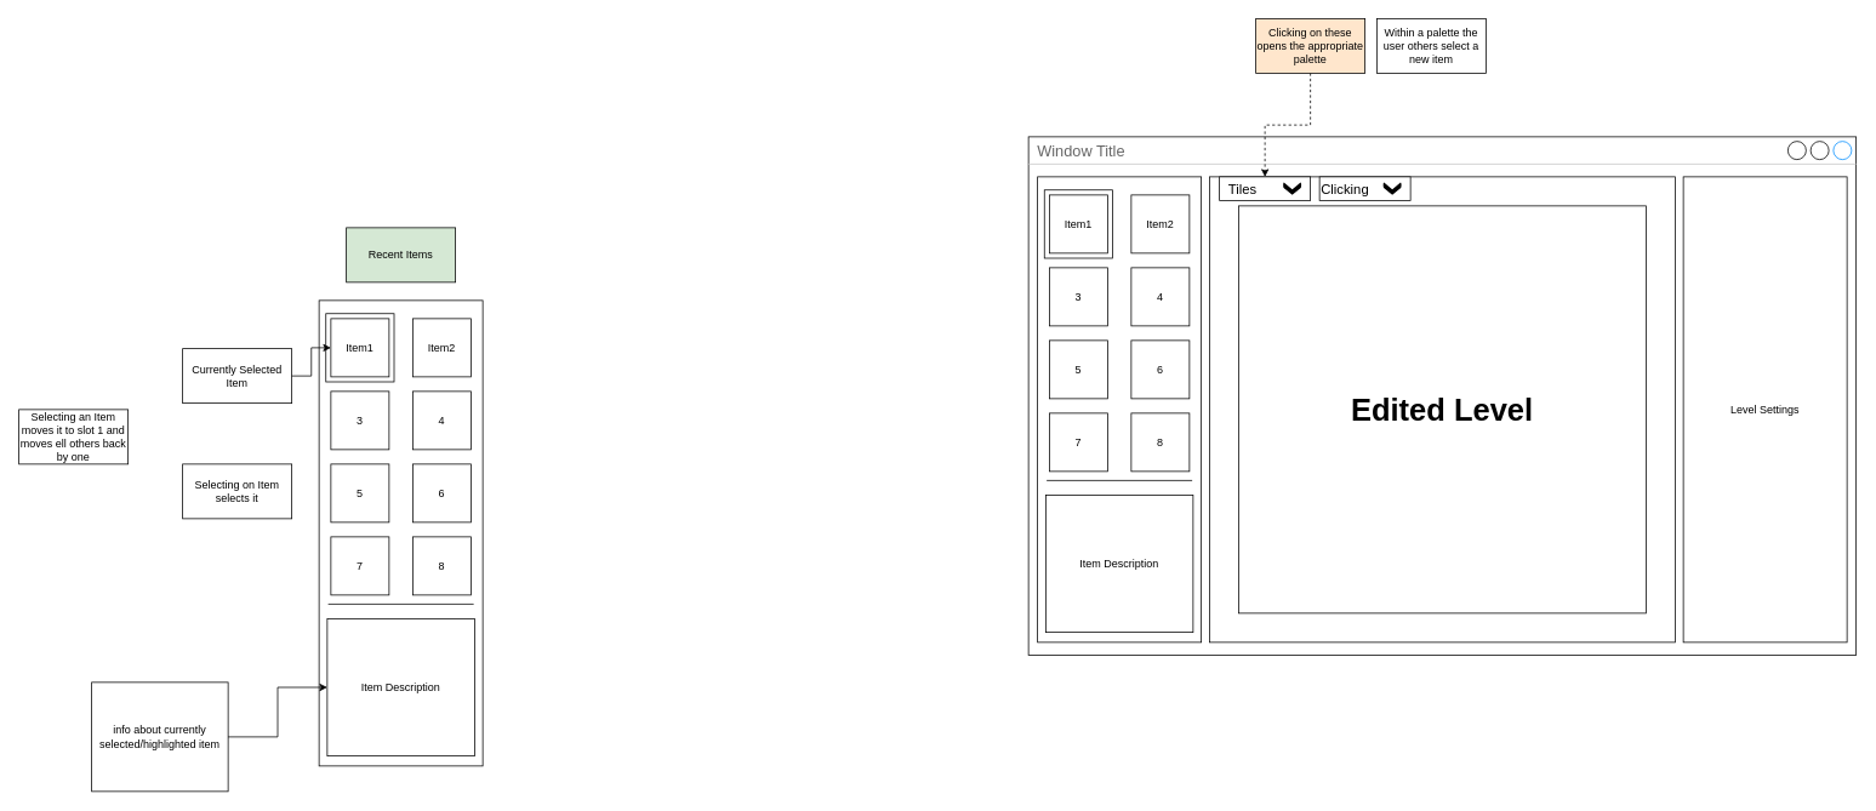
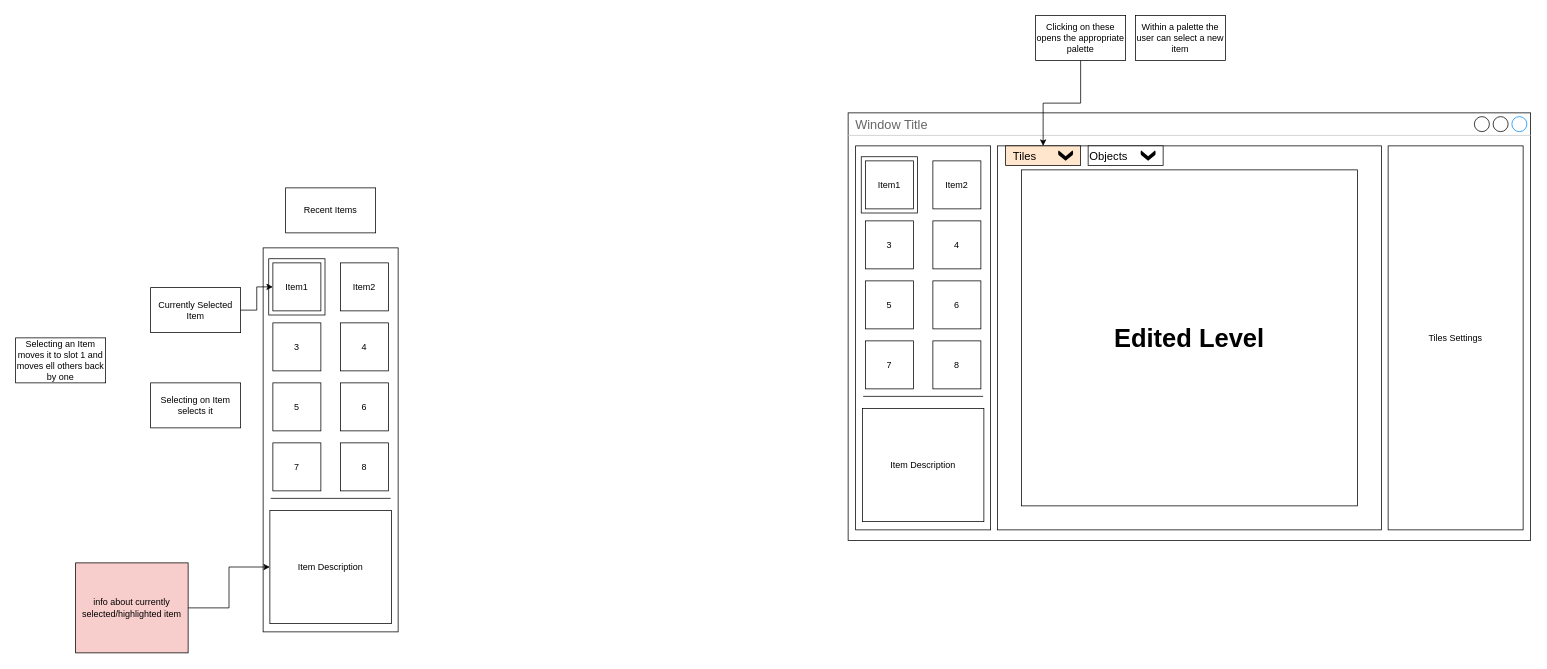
- <mxCell id="34" value="Clicking on these opens the appropriate palette" style="rounded=0;whiteSpace=wrap;html=1;fillColor=#ffe6cc;" vertex="1" parent="1"><mxGeometry x="1380" y="20" width="120" height="60" as="geometry" /></mxCell>
+ <mxCell id="34" value="Clicking on these opens the appropriate palette" style="rounded=0;whiteSpace=wrap;html=1;" vertex="1" parent="1"><mxGeometry x="1380" y="20" width="120" height="60" as="geometry" /></mxCell>
- <mxCell id="35" value="Within a palette the user others select a new item" style="rounded=0;whiteSpace=wrap;html=1;" vertex="1" parent="1"><mxGeometry x="1513" y="20" width="120" height="60" as="geometry" /></mxCell>
+ <mxCell id="35" value="Within a palette the user can select a new item" style="rounded=0;whiteSpace=wrap;html=1;" vertex="1" parent="1"><mxGeometry x="1513" y="20" width="120" height="60" as="geometry" /></mxCell>
- <mxCell id="33" style="edgeStyle=orthogonalEdgeStyle;rounded=0;orthogonalLoop=1;jettySize=auto;html=1;dashed=1;" edge="1" parent="1" source="34" target="9"><mxGeometry relative="1" as="geometry" /></mxCell>
+ <mxCell id="33" style="edgeStyle=orthogonalEdgeStyle;rounded=0;orthogonalLoop=1;jettySize=auto;html=1;" edge="1" parent="1" source="34" target="9"><mxGeometry relative="1" as="geometry" /></mxCell>
- <mxCell id="9" value="&lt;div style=&quot;padding-left: 8px; font-size: 15px;&quot; align=&quot;left&quot;&gt;&lt;font style=&quot;font-size: 15px;&quot;&gt;Tiles&lt;br&gt;&lt;/font&gt;&lt;/div&gt;" style="rounded=0;whiteSpace=wrap;html=1;align=left;" vertex="1" parent="8"><mxGeometry width="100" height="26" as="geometry" /></mxCell>
+ <mxCell id="9" value="&lt;div style=&quot;padding-left: 8px; font-size: 15px;&quot; align=&quot;left&quot;&gt;&lt;font style=&quot;font-size: 15px;&quot;&gt;Tiles&lt;br&gt;&lt;/font&gt;&lt;/div&gt;" style="rounded=0;whiteSpace=wrap;html=1;align=left;fillColor=#ffe6cc;" vertex="1" parent="8"><mxGeometry width="100" height="26" as="geometry" /></mxCell>
- <mxCell id="12" value="&lt;font style=&quot;font-size: 15px;&quot;&gt;Clicking&lt;/font&gt;" style="rounded=0;whiteSpace=wrap;html=1;align=left;" vertex="1" parent="11"><mxGeometry width="100" height="26" as="geometry" /></mxCell>
+ <mxCell id="12" value="&lt;font style=&quot;font-size: 15px;&quot;&gt;Objects&lt;/font&gt;" style="rounded=0;whiteSpace=wrap;html=1;align=left;" vertex="1" parent="11"><mxGeometry width="100" height="26" as="geometry" /></mxCell>
- <mxCell id="29" value="Recent Items" style="rounded=0;whiteSpace=wrap;html=1;fillColor=#d5e8d4;" vertex="1" parent="1"><mxGeometry x="380" y="250" width="120" height="60" as="geometry" /></mxCell>
+ <mxCell id="29" value="Recent Items" style="rounded=0;whiteSpace=wrap;html=1;" vertex="1" parent="1"><mxGeometry x="380" y="250" width="120" height="60" as="geometry" /></mxCell>
- <mxCell id="6" value="Level Settings" style="rounded=0;whiteSpace=wrap;html=1;" vertex="1" parent="3"><mxGeometry x="720" y="44" width="180" height="512" as="geometry" /></mxCell>
+ <mxCell id="6" value="Tiles Settings" style="rounded=0;whiteSpace=wrap;html=1;" vertex="1" parent="3"><mxGeometry x="720" y="44" width="180" height="512" as="geometry" /></mxCell>
- <mxCell id="28" value="info about currently selected/highlighted item" style="rounded=0;whiteSpace=wrap;html=1;" vertex="1" parent="1"><mxGeometry x="100" y="750" width="150" height="120" as="geometry" /></mxCell>
+ <mxCell id="28" value="info about currently selected/highlighted item" style="rounded=0;whiteSpace=wrap;html=1;fillColor=#f8cecc;" vertex="1" parent="1"><mxGeometry x="100" y="750" width="150" height="120" as="geometry" /></mxCell>
